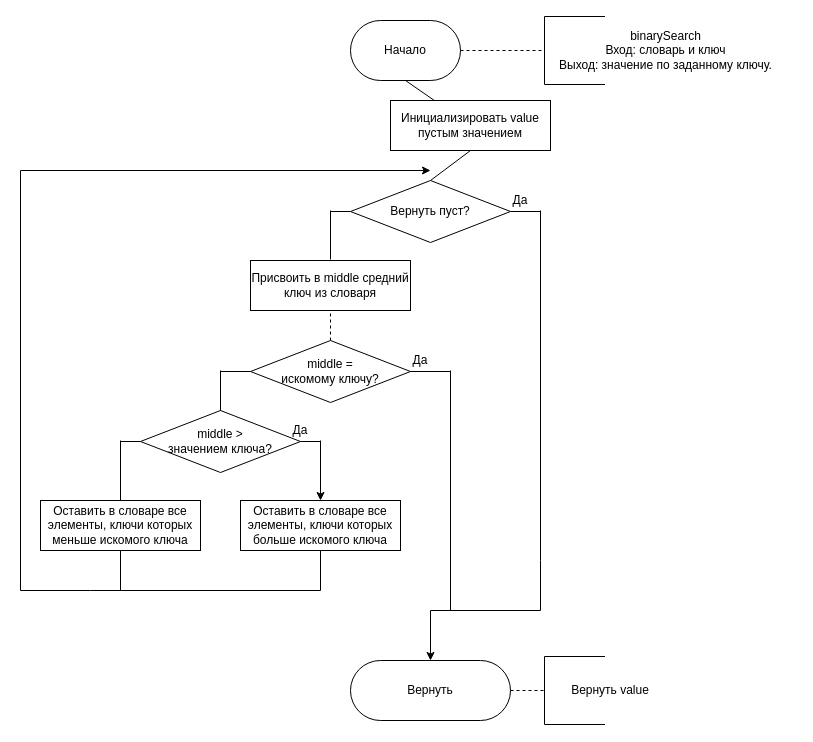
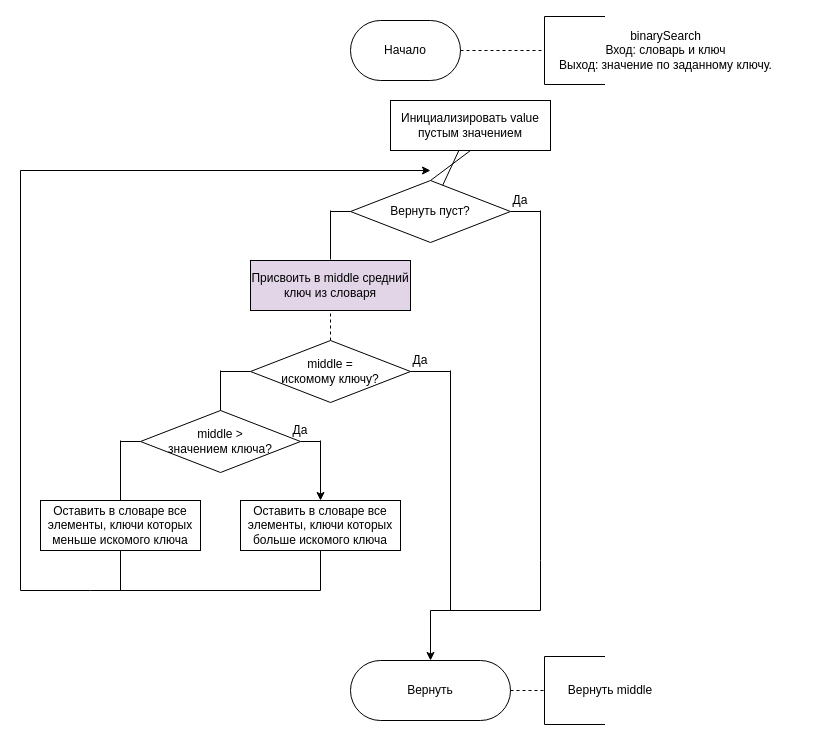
- <mxCell id="18" value="" style="endArrow=none;html=1;entryX=0.5;entryY=1;entryDx=0;entryDy=0;" parent="1" source="10" target="2" edge="1"><mxGeometry width="50" height="50" relative="1" as="geometry"><mxPoint x="580" y="280" as="sourcePoint" /><mxPoint x="630" y="230" as="targetPoint" /></mxGeometry></mxCell>
+ <mxCell id="18" value="" style="endArrow=none;html=1;" parent="1" source="10" target="4" edge="1"><mxGeometry width="50" height="50" relative="1" as="geometry"><mxPoint x="580" y="280" as="sourcePoint" /><mxPoint x="630" y="230" as="targetPoint" /></mxGeometry></mxCell>
- <mxCell id="5" value="Присвоить в middle средний ключ из словаря" style="rounded=0;whiteSpace=wrap;html=1;" parent="1" vertex="1"><mxGeometry x="250" y="260" width="160" height="50" as="geometry" /></mxCell>
+ <mxCell id="5" value="Присвоить в middle средний ключ из словаря" style="rounded=0;whiteSpace=wrap;html=1;fillColor=#e1d5e7;" parent="1" vertex="1"><mxGeometry x="250" y="260" width="160" height="50" as="geometry" /></mxCell>
- <mxCell id="14" value="Вернуть value" style="text;html=1;strokeColor=none;fillColor=none;align=center;verticalAlign=middle;whiteSpace=wrap;rounded=0;" parent="1" vertex="1"><mxGeometry x="540" y="670" width="140" height="40" as="geometry" /></mxCell>
+ <mxCell id="14" value="Вернуть middle" style="text;html=1;strokeColor=none;fillColor=none;align=center;verticalAlign=middle;whiteSpace=wrap;rounded=0;" parent="1" vertex="1"><mxGeometry x="540" y="670" width="140" height="40" as="geometry" /></mxCell>
